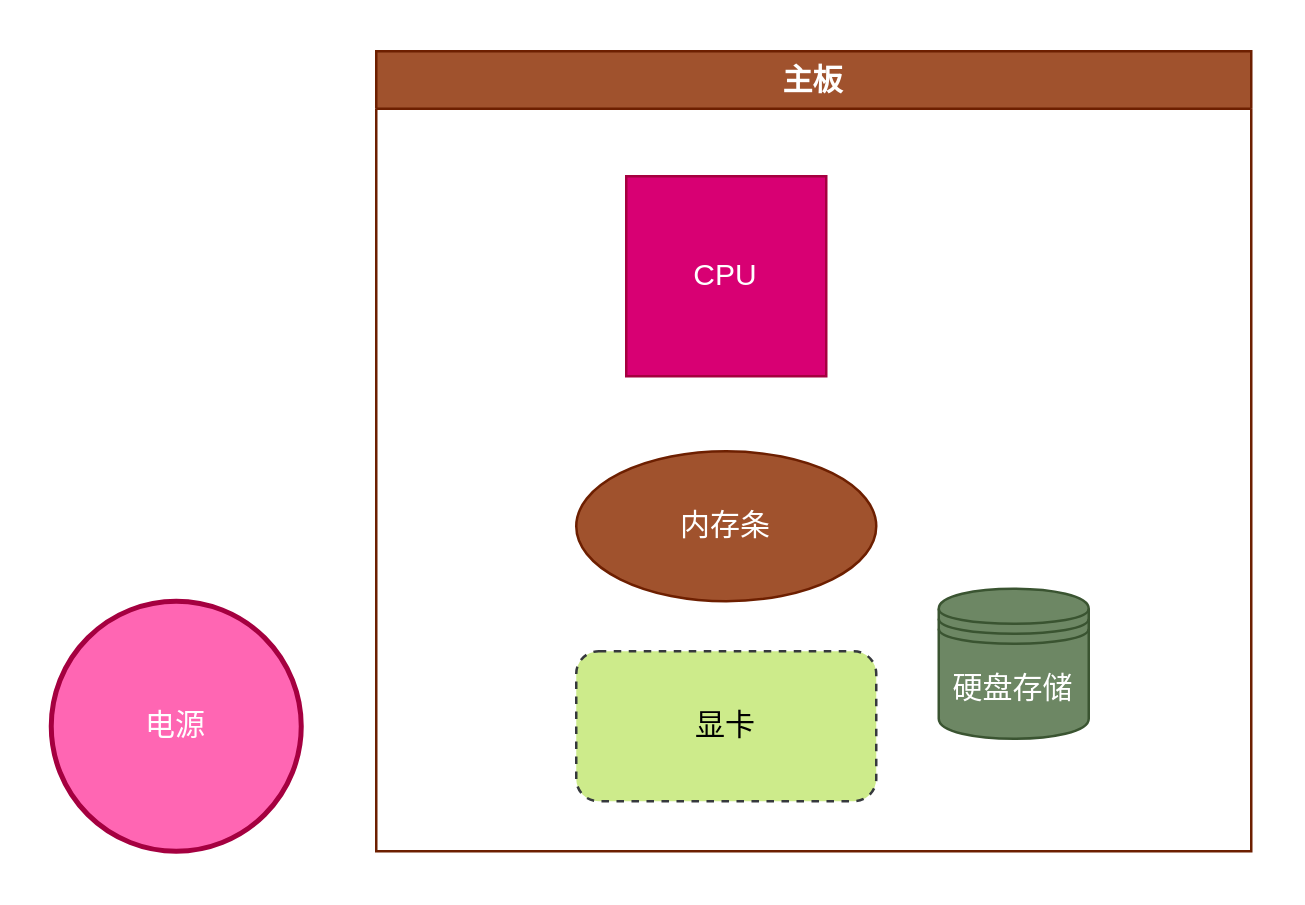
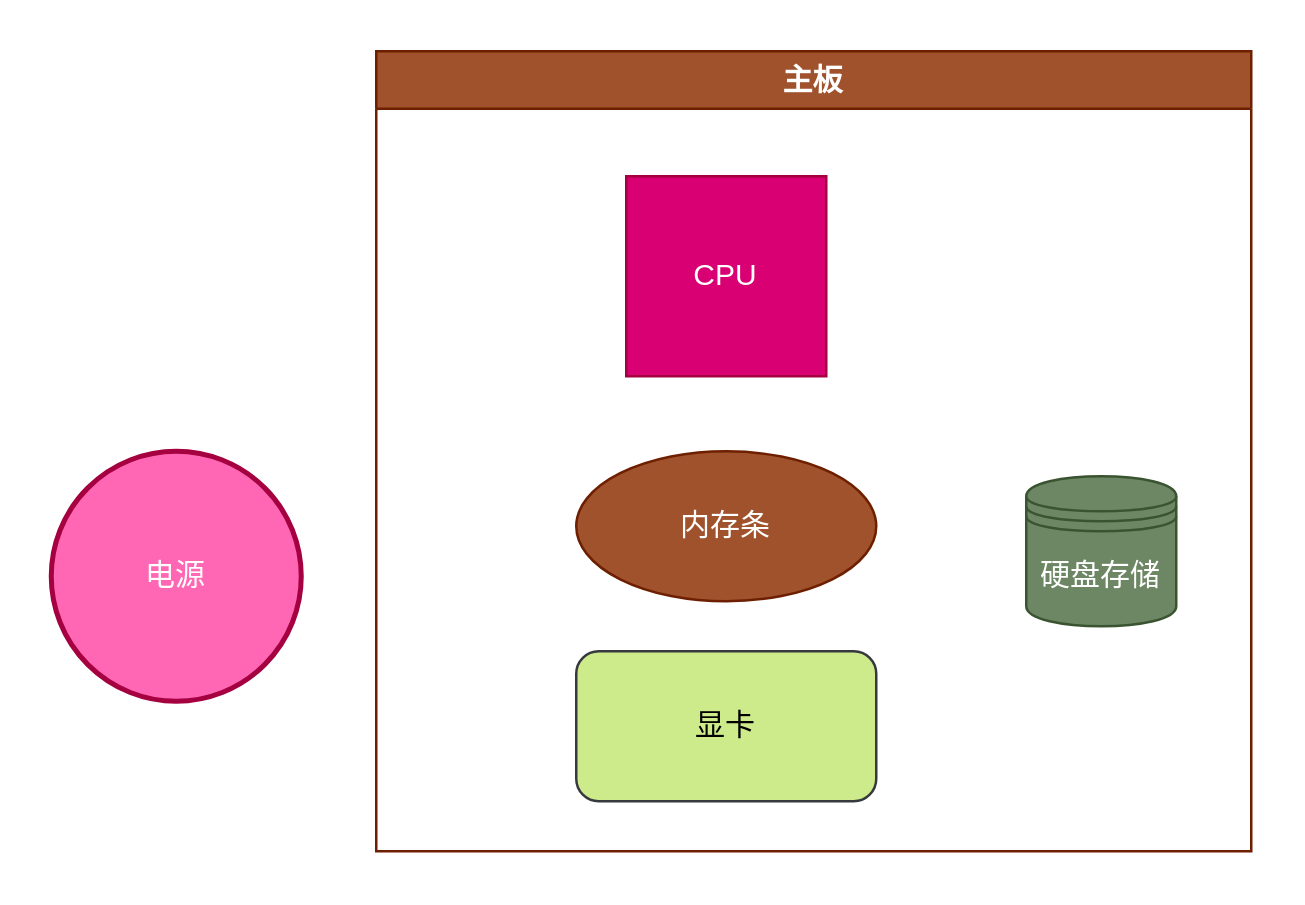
- <mxCell id="4" value="硬盘存储" style="shape=datastore;whiteSpace=wrap;html=1;fillColor=#6d8764;fontColor=#ffffff;strokeColor=#3A5431;" vertex="1" parent="2"><mxGeometry x="225" y="215" width="60" height="60" as="geometry" /></mxCell>
+ <mxCell id="4" value="硬盘存储" style="shape=datastore;whiteSpace=wrap;html=1;fillColor=#6d8764;fontColor=#ffffff;strokeColor=#3A5431;" vertex="1" parent="2"><mxGeometry x="260" y="170" width="60" height="60" as="geometry" /></mxCell>
- <mxCell id="7" value="电源" style="strokeWidth=2;html=1;shape=mxgraph.flowchart.start_2;whiteSpace=wrap;fillColor=#FF66B3;strokeColor=#A50040;fontColor=#ffffff;" vertex="1" parent="1"><mxGeometry x="20" y="240" width="100" height="100" as="geometry" /></mxCell>
+ <mxCell id="7" value="电源" style="strokeWidth=2;html=1;shape=mxgraph.flowchart.start_2;whiteSpace=wrap;fillColor=#FF66B3;strokeColor=#A50040;fontColor=#ffffff;" vertex="1" parent="1"><mxGeometry x="20" y="180" width="100" height="100" as="geometry" /></mxCell>
- <mxCell id="6" value="显卡" style="rounded=1;whiteSpace=wrap;html=1;fillColor=#cdeb8b;strokeColor=#36393d;dashed=1;" vertex="1" parent="2"><mxGeometry x="80" y="240" width="120" height="60" as="geometry" /></mxCell>
+ <mxCell id="6" value="显卡" style="rounded=1;whiteSpace=wrap;html=1;fillColor=#cdeb8b;strokeColor=#36393d;" vertex="1" parent="2"><mxGeometry x="80" y="240" width="120" height="60" as="geometry" /></mxCell>
